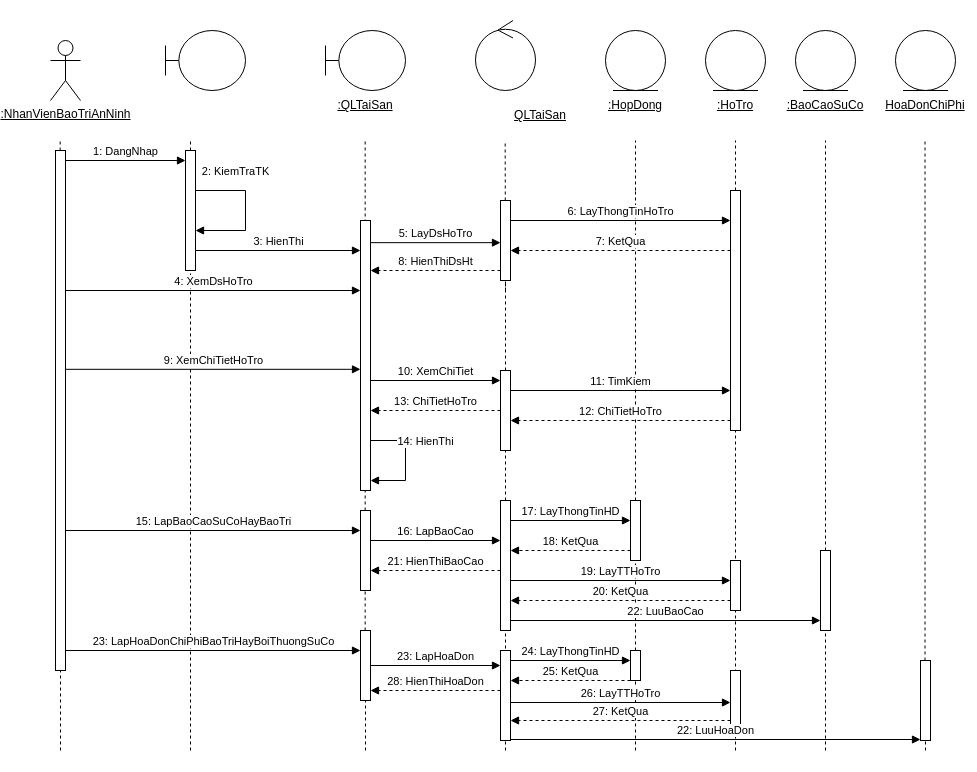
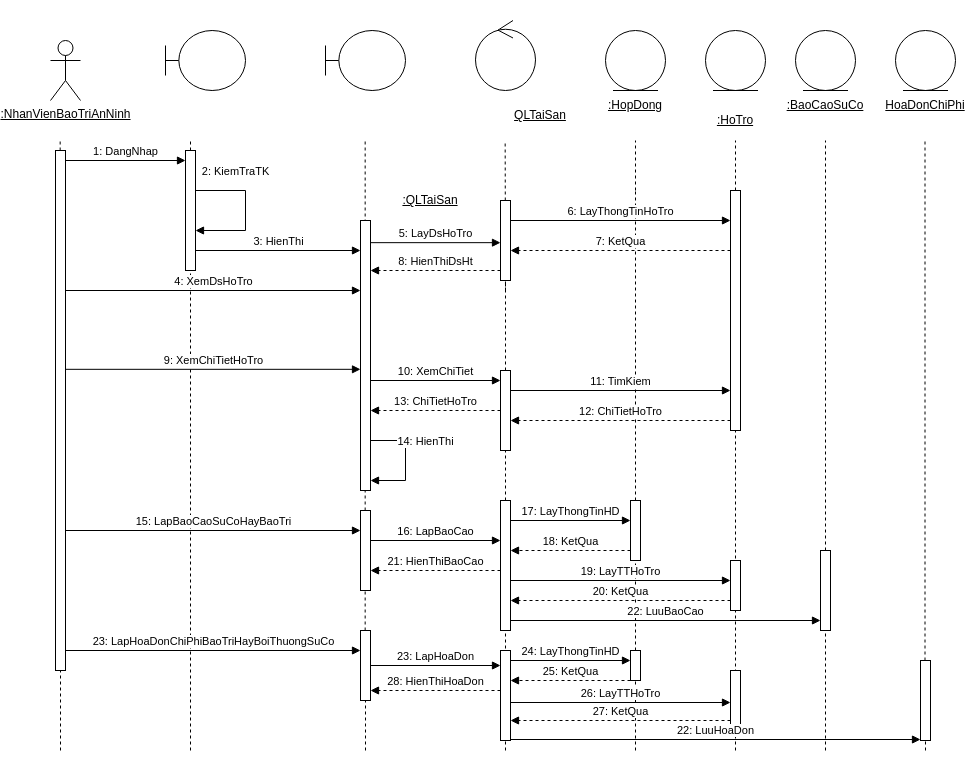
- <mxCell id="7" value="&lt;u&gt;:QLTaiSan&lt;/u&gt;" style="text;html=1;align=center;verticalAlign=middle;whiteSpace=wrap;rounded=0;" parent="1" vertex="1"><mxGeometry x="305" y="90" width="60" height="30" as="geometry" /></mxCell>
+ <mxCell id="7" value="&lt;u&gt;:QLTaiSan&lt;/u&gt;" style="text;html=1;align=center;verticalAlign=middle;whiteSpace=wrap;rounded=0;" parent="1" vertex="1"><mxGeometry x="370" y="185" width="60" height="30" as="geometry" /></mxCell>
- <mxCell id="45" value="&lt;u&gt;:HoTro&lt;/u&gt;" style="text;html=1;align=center;verticalAlign=middle;whiteSpace=wrap;rounded=0;" parent="1" vertex="1"><mxGeometry x="675" y="90" width="60" height="30" as="geometry" /></mxCell>
+ <mxCell id="45" value="&lt;u&gt;:HoTro&lt;/u&gt;" style="text;html=1;align=center;verticalAlign=middle;whiteSpace=wrap;rounded=0;" parent="1" vertex="1"><mxGeometry x="675" y="105" width="60" height="30" as="geometry" /></mxCell>
